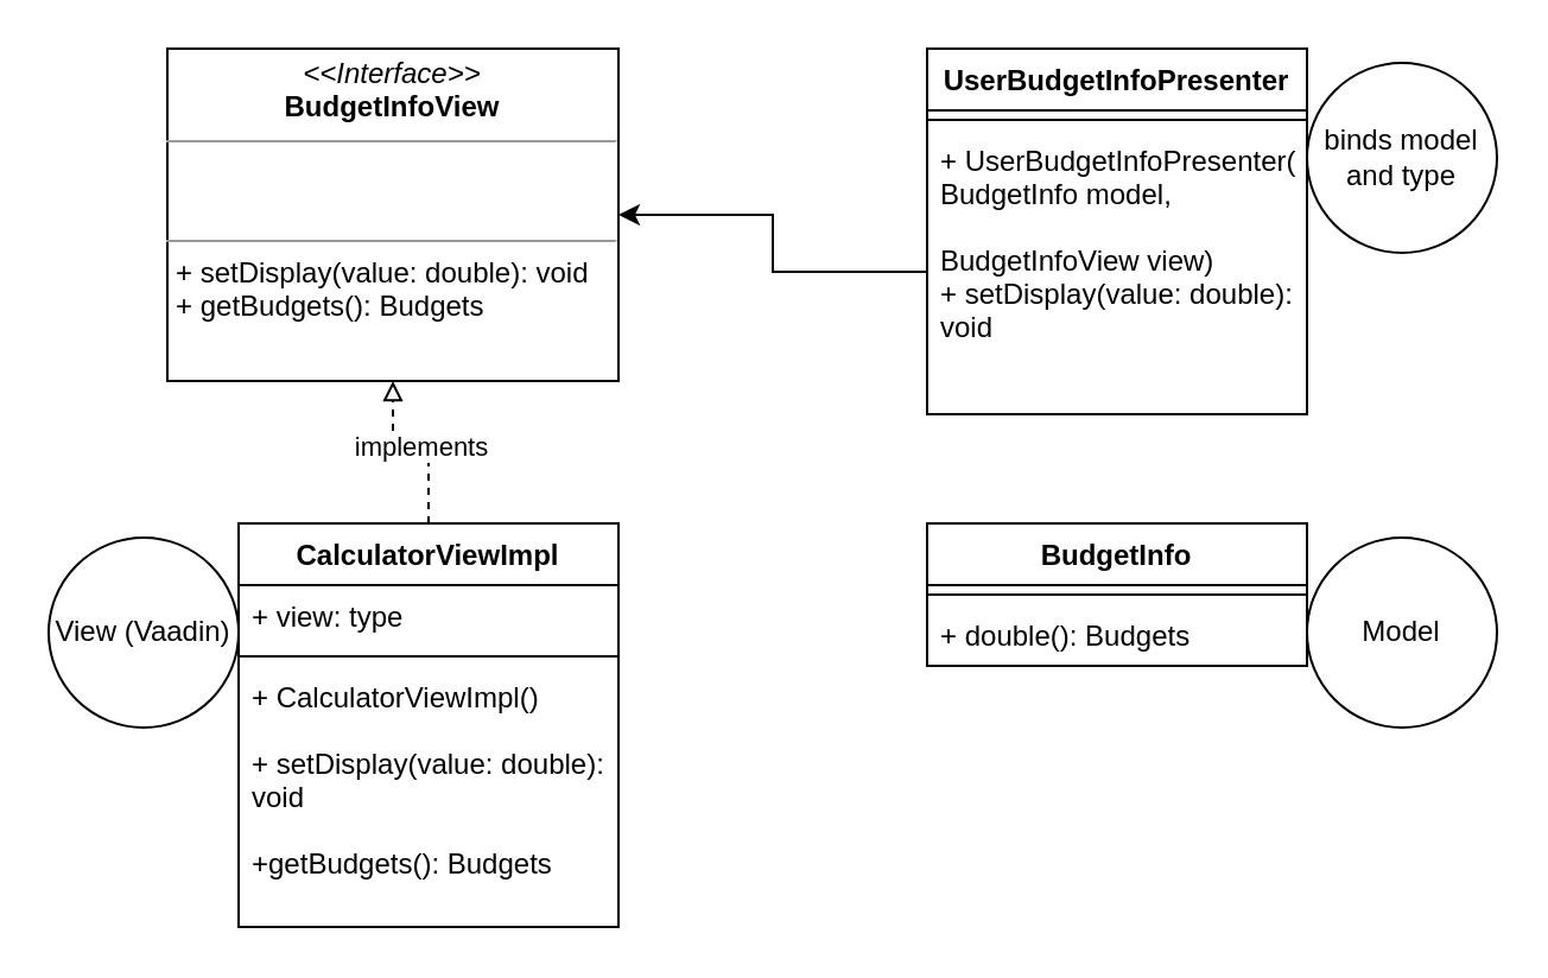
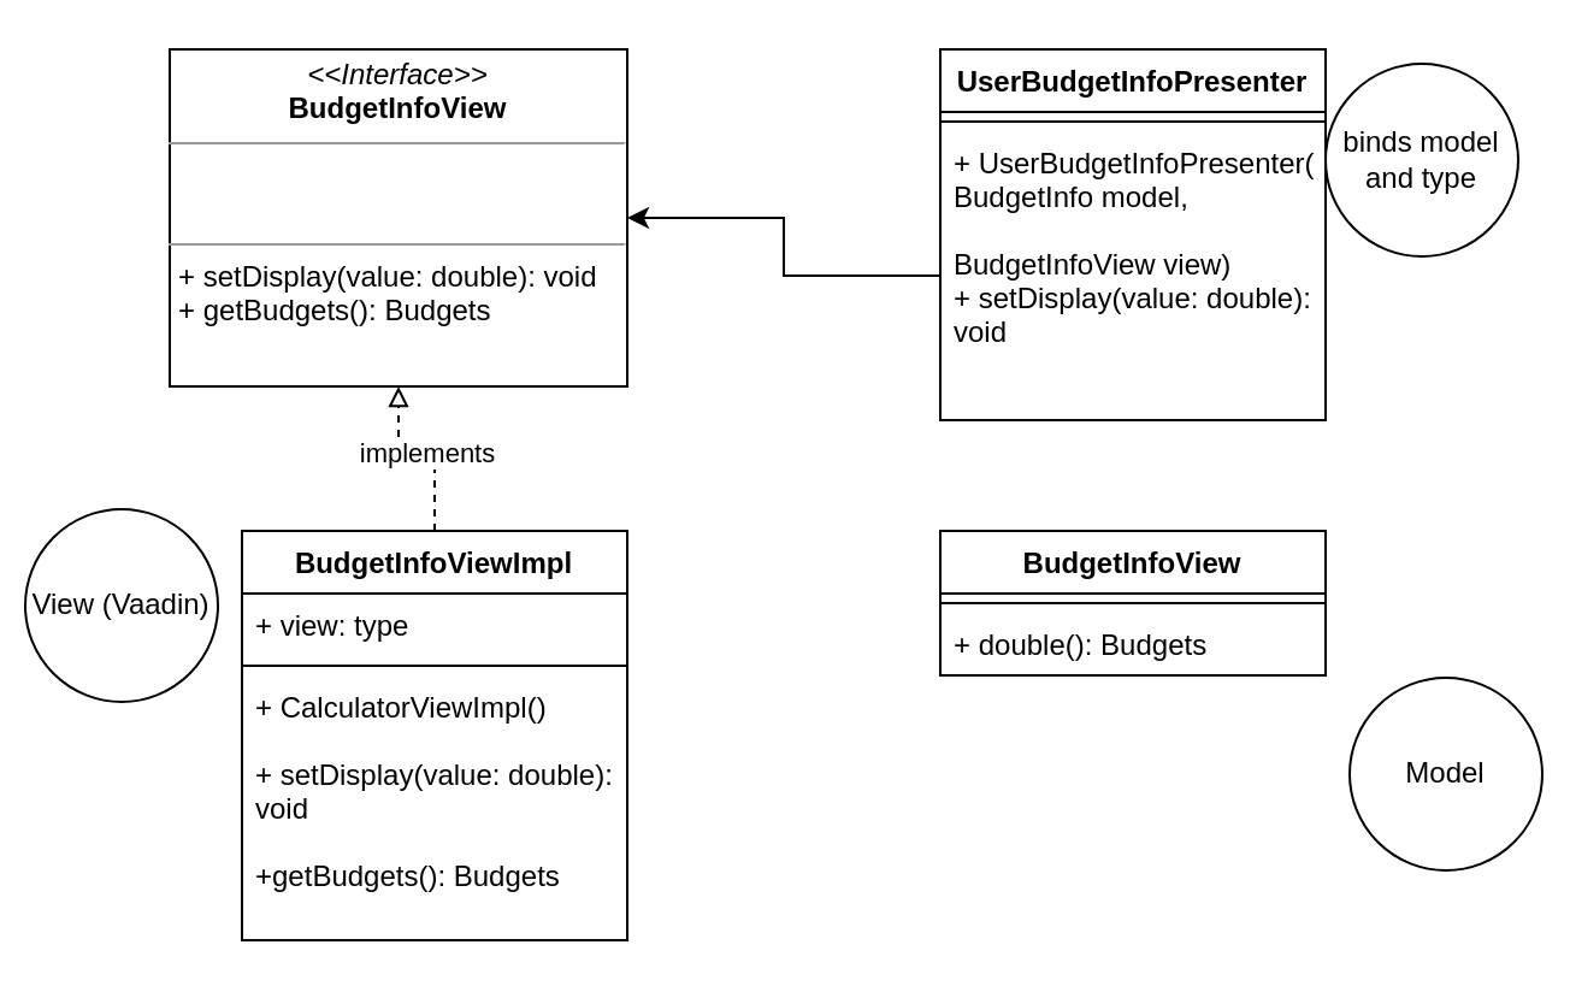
- <mxCell id="4" value="CalculatorViewImpl" style="swimlane;fontStyle=1;align=center;verticalAlign=top;childLayout=stackLayout;horizontal=1;startSize=26;horizontalStack=0;resizeParent=1;resizeParentMax=0;resizeLast=0;collapsible=1;marginBottom=0;" vertex="1" parent="1"><mxGeometry x="100" y="220" width="160" height="170" as="geometry" /></mxCell>
+ <mxCell id="4" value="BudgetInfoViewImpl" style="swimlane;fontStyle=1;align=center;verticalAlign=top;childLayout=stackLayout;horizontal=1;startSize=26;horizontalStack=0;resizeParent=1;resizeParentMax=0;resizeLast=0;collapsible=1;marginBottom=0;" vertex="1" parent="1"><mxGeometry x="100" y="220" width="160" height="170" as="geometry" /></mxCell>
- <mxCell id="8" value="BudgetInfo" style="swimlane;fontStyle=1;align=center;verticalAlign=top;childLayout=stackLayout;horizontal=1;startSize=26;horizontalStack=0;resizeParent=1;resizeParentMax=0;resizeLast=0;collapsible=1;marginBottom=0;" vertex="1" parent="1"><mxGeometry x="390" y="220" width="160" height="60" as="geometry" /></mxCell>
+ <mxCell id="8" value="BudgetInfoView" style="swimlane;fontStyle=1;align=center;verticalAlign=top;childLayout=stackLayout;horizontal=1;startSize=26;horizontalStack=0;resizeParent=1;resizeParentMax=0;resizeLast=0;collapsible=1;marginBottom=0;" vertex="1" parent="1"><mxGeometry x="390" y="220" width="160" height="60" as="geometry" /></mxCell>
- <mxCell id="16" value="View (Vaadin)" style="ellipse;whiteSpace=wrap;html=1;" vertex="1" parent="1"><mxGeometry x="20" y="226" width="80" height="80" as="geometry" /></mxCell>
+ <mxCell id="16" value="View (Vaadin)" style="ellipse;whiteSpace=wrap;html=1;" vertex="1" parent="1"><mxGeometry x="10" y="211" width="80" height="80" as="geometry" /></mxCell>
- <mxCell id="14" value="Model" style="ellipse;whiteSpace=wrap;html=1;" vertex="1" parent="1"><mxGeometry x="550" y="226" width="80" height="80" as="geometry" /></mxCell>
+ <mxCell id="14" value="Model" style="ellipse;whiteSpace=wrap;html=1;" vertex="1" parent="1"><mxGeometry x="560" y="281" width="80" height="80" as="geometry" /></mxCell>
